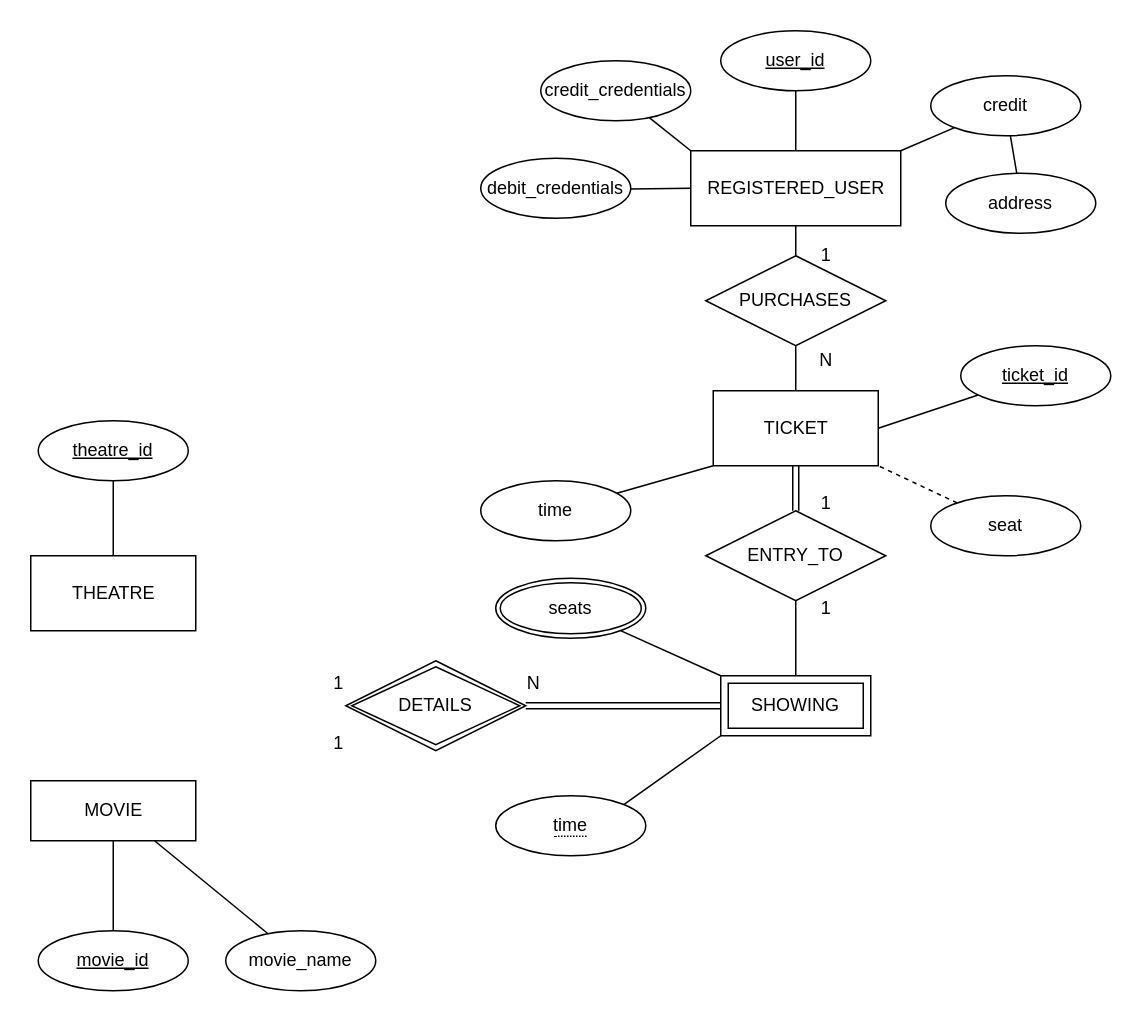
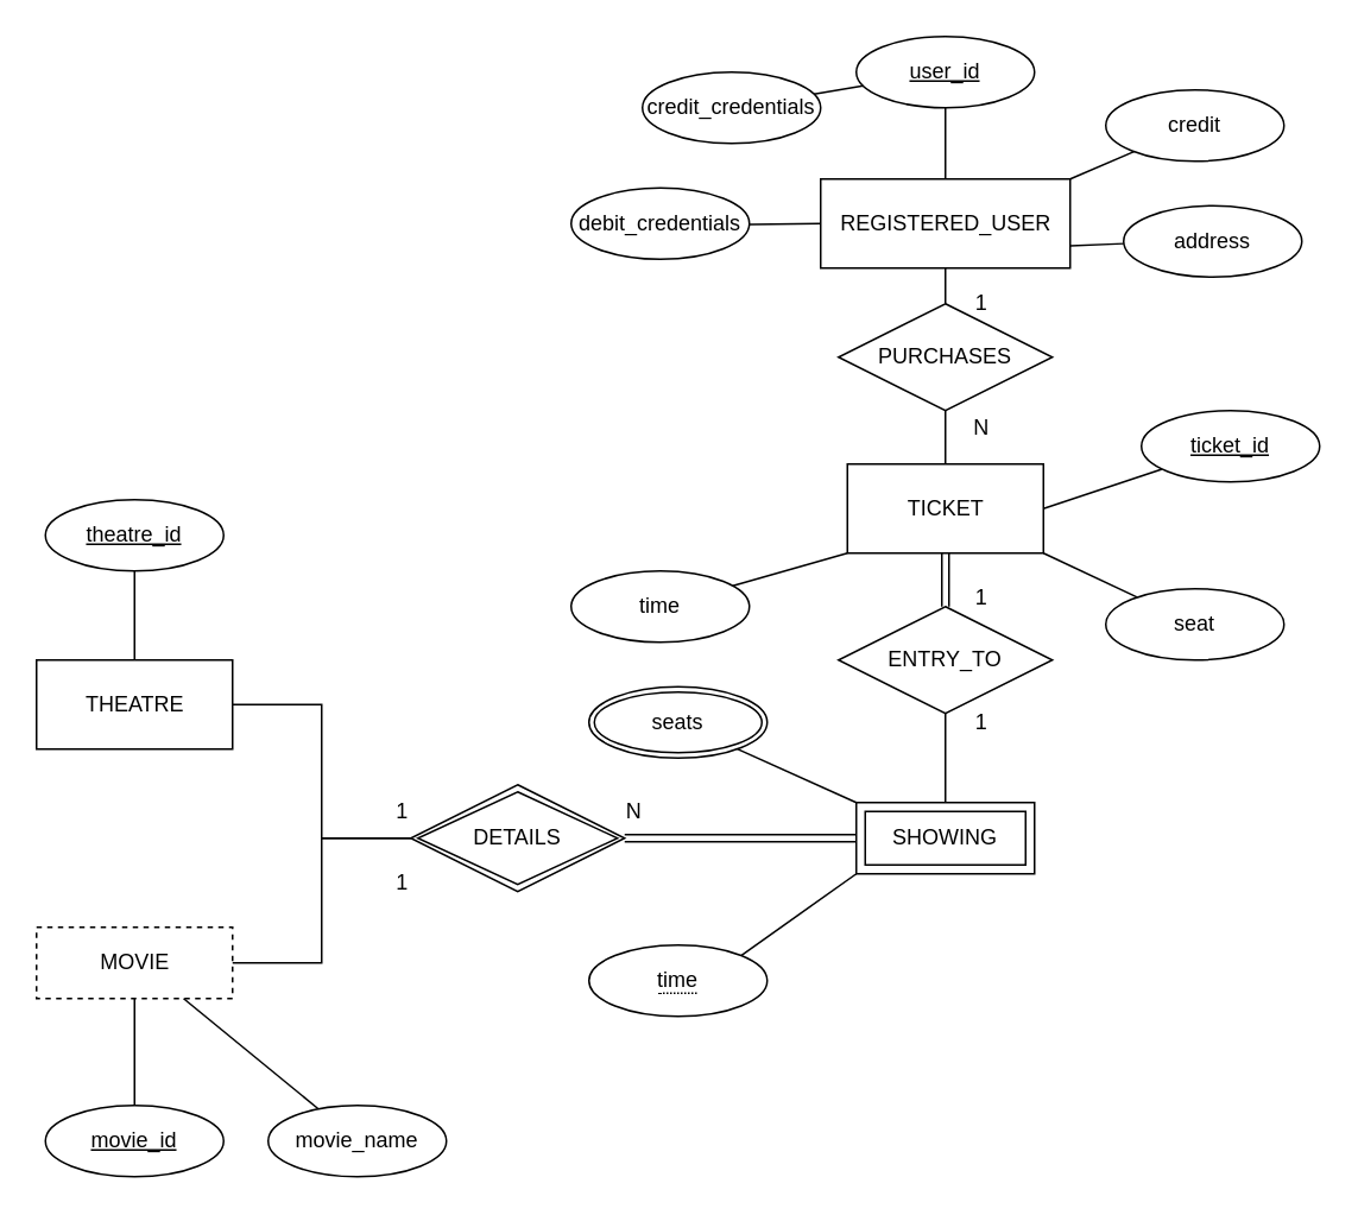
- <mxCell id="45" style="edgeStyle=none;html=1;entryX=0;entryY=0;entryDx=0;entryDy=0;endArrow=none;endFill=0;" edge="1" parent="1" source="46" target="3"><mxGeometry relative="1" as="geometry" /></mxCell>
+ <mxCell id="45" style="edgeStyle=none;html=1;endArrow=none;endFill=0;" edge="1" parent="1" source="46" target="42"><mxGeometry relative="1" as="geometry" /></mxCell>
- <mxCell id="43" style="edgeStyle=none;html=1;endArrow=none;endFill=0;" edge="1" parent="1" source="44" target="34"><mxGeometry relative="1" as="geometry" /></mxCell>
+ <mxCell id="43" style="edgeStyle=none;html=1;entryX=1;entryY=0.75;entryDx=0;entryDy=0;endArrow=none;endFill=0;" edge="1" parent="1" source="44" target="3"><mxGeometry relative="1" as="geometry" /></mxCell>
- <mxCell id="18" style="edgeStyle=none;rounded=0;orthogonalLoop=1;jettySize=auto;html=1;entryX=1;entryY=1;entryDx=0;entryDy=0;endArrow=none;endFill=0;dashed=1;" parent="1" source="19" target="5" edge="1"><mxGeometry relative="1" as="geometry" /></mxCell>
+ <mxCell id="18" style="edgeStyle=none;rounded=0;orthogonalLoop=1;jettySize=auto;html=1;entryX=1;entryY=1;entryDx=0;entryDy=0;endArrow=none;endFill=0;" parent="1" source="19" target="5" edge="1"><mxGeometry relative="1" as="geometry" /></mxCell>
+ <mxCell id="11" style="edgeStyle=orthogonalEdgeStyle;rounded=0;orthogonalLoop=1;jettySize=auto;html=1;entryX=1;entryY=0.5;entryDx=0;entryDy=0;endArrow=none;endFill=0;exitX=0;exitY=0.5;exitDx=0;exitDy=0;" parent="1" source="29" target="9" edge="1"><mxGeometry relative="1" as="geometry"><mxPoint x="470" y="550" as="sourcePoint" /></mxGeometry></mxCell>
+ <mxCell id="10" style="edgeStyle=orthogonalEdgeStyle;rounded=0;orthogonalLoop=1;jettySize=auto;html=1;entryX=1;entryY=0.5;entryDx=0;entryDy=0;endArrow=none;endFill=0;exitX=0;exitY=0.5;exitDx=0;exitDy=0;" parent="1" source="29" target="8" edge="1"><mxGeometry relative="1" as="geometry"><mxPoint x="590" y="550" as="sourcePoint" /></mxGeometry></mxCell>
- <mxCell id="8" value="MOVIE" style="html=1;" parent="1" vertex="1"><mxGeometry x="20" y="520" width="110" height="40" as="geometry" /></mxCell>
+ <mxCell id="8" value="MOVIE" style="html=1;dashed=1;" parent="1" vertex="1"><mxGeometry x="20" y="520" width="110" height="40" as="geometry" /></mxCell>
